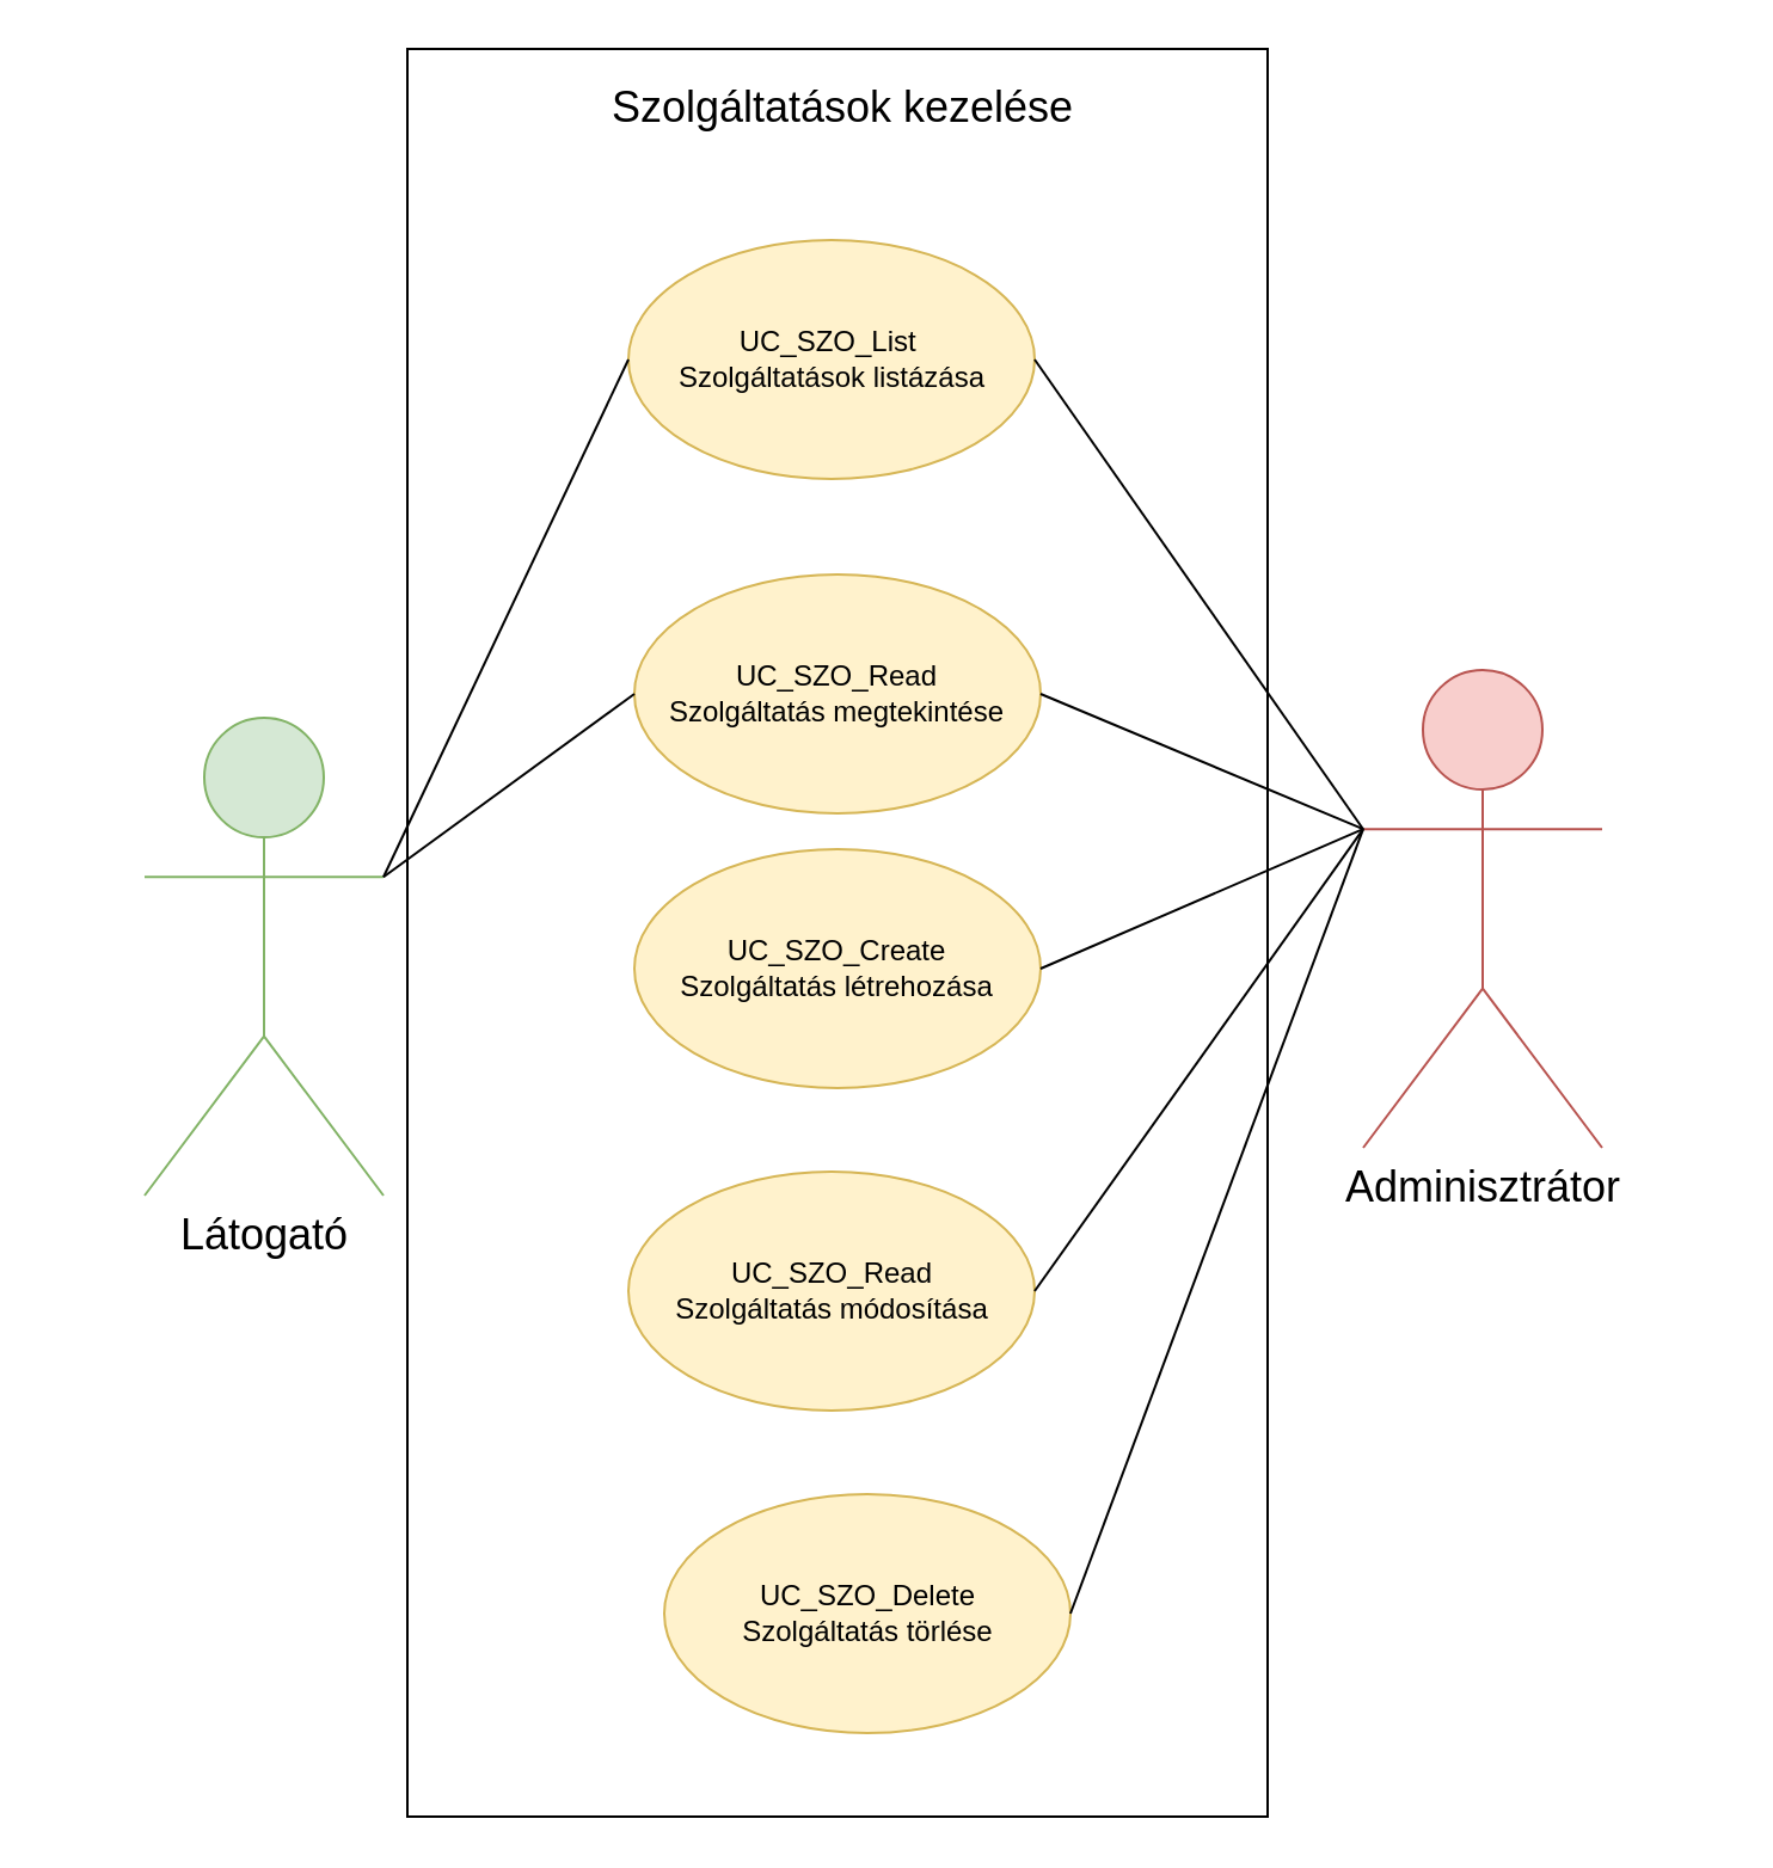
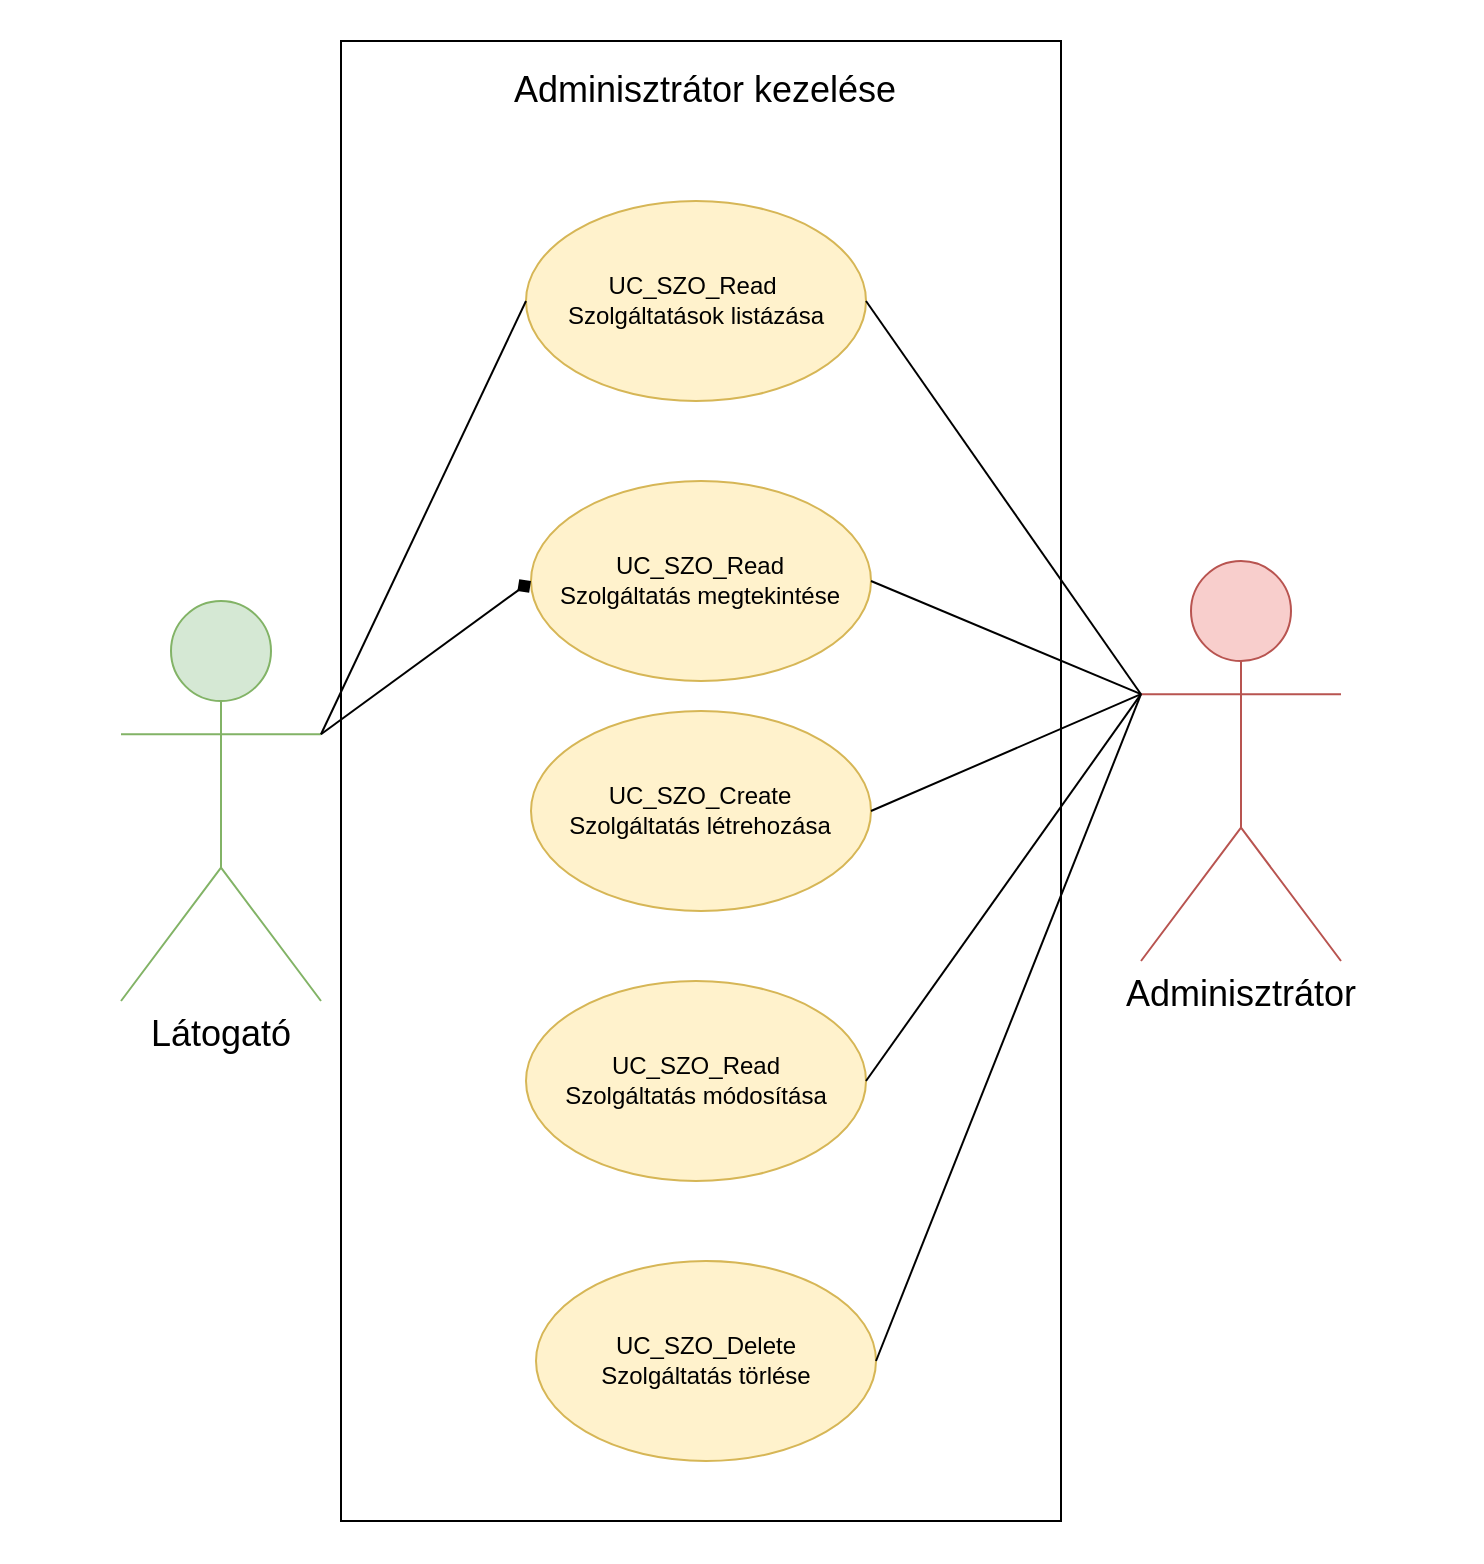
- <mxCell id="5" value="Szolgáltatások kezelése" style="text;html=1;align=center;verticalAlign=middle;whiteSpace=wrap;rounded=0;fontSize=18;" vertex="1" parent="3"><mxGeometry x="76.25" y="10" width="212.5" height="30" as="geometry" /></mxCell>
+ <mxCell id="5" value="Adminisztrátor kezelése" style="text;html=1;align=center;verticalAlign=middle;whiteSpace=wrap;rounded=0;fontSize=18;" vertex="1" parent="3"><mxGeometry x="76.25" y="10" width="212.5" height="30" as="geometry" /></mxCell>
- <mxCell id="6" value="UC_SZO_List&amp;nbsp;&lt;br&gt;Szolgáltatások listázása" style="ellipse;whiteSpace=wrap;html=1;fillColor=#fff2cc;strokeColor=#d6b656;" vertex="1" parent="3"><mxGeometry x="92.5" y="80" width="170" height="100" as="geometry" /></mxCell>
+ <mxCell id="6" value="UC_SZO_Read&amp;nbsp;&lt;br&gt;Szolgáltatások listázása" style="ellipse;whiteSpace=wrap;html=1;fillColor=#fff2cc;strokeColor=#d6b656;" vertex="1" parent="3"><mxGeometry x="92.5" y="80" width="170" height="100" as="geometry" /></mxCell>
- <mxCell id="14" value="" style="endArrow=none;html=1;rounded=0;entryX=0;entryY=0.5;entryDx=0;entryDy=0;exitX=1;exitY=0.333;exitDx=0;exitDy=0;exitPerimeter=0;" edge="1" parent="2" source="11" target="8"><mxGeometry width="50" height="50" relative="1" as="geometry"><mxPoint x="107.5" y="330" as="sourcePoint" /><mxPoint x="242.5" y="190" as="targetPoint" /></mxGeometry></mxCell>
+ <mxCell id="14" value="" style="endArrow=diamond;html=1;rounded=0;entryX=0;entryY=0.5;entryDx=0;entryDy=0;exitX=1;exitY=0.333;exitDx=0;exitDy=0;exitPerimeter=0;" edge="1" parent="2" source="11" target="8"><mxGeometry width="50" height="50" relative="1" as="geometry"><mxPoint x="107.5" y="330" as="sourcePoint" /><mxPoint x="242.5" y="190" as="targetPoint" /></mxGeometry></mxCell>
- <mxCell id="10" value="UC_SZO_Delete&lt;br&gt;Szolgáltatás törlése" style="ellipse;whiteSpace=wrap;html=1;fillColor=#fff2cc;strokeColor=#d6b656;" vertex="1" parent="3"><mxGeometry x="107.5" y="605" width="170" height="100" as="geometry" /></mxCell>
+ <mxCell id="10" value="UC_SZO_Delete&lt;br&gt;Szolgáltatás törlése" style="ellipse;whiteSpace=wrap;html=1;fillColor=#fff2cc;strokeColor=#d6b656;" vertex="1" parent="3"><mxGeometry x="97.5" y="610" width="170" height="100" as="geometry" /></mxCell>
